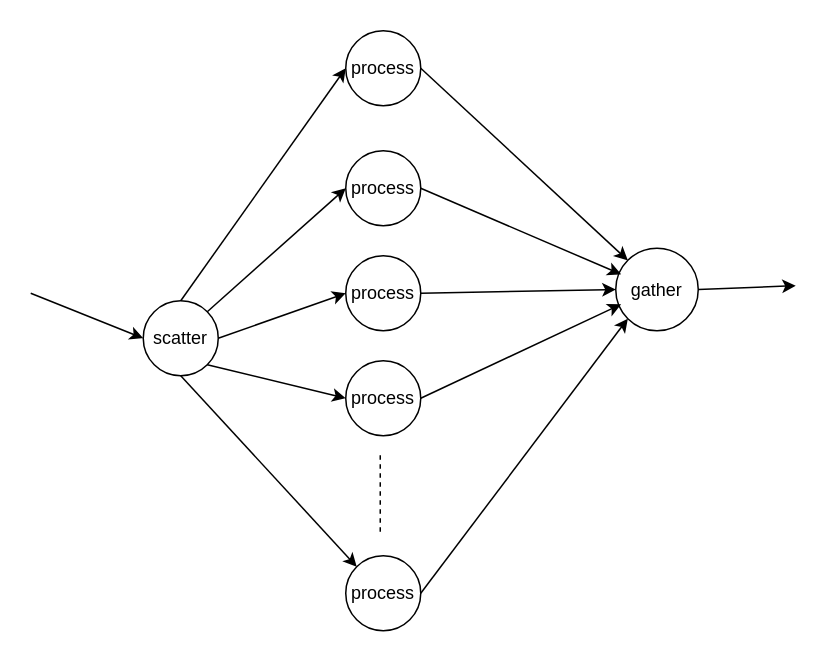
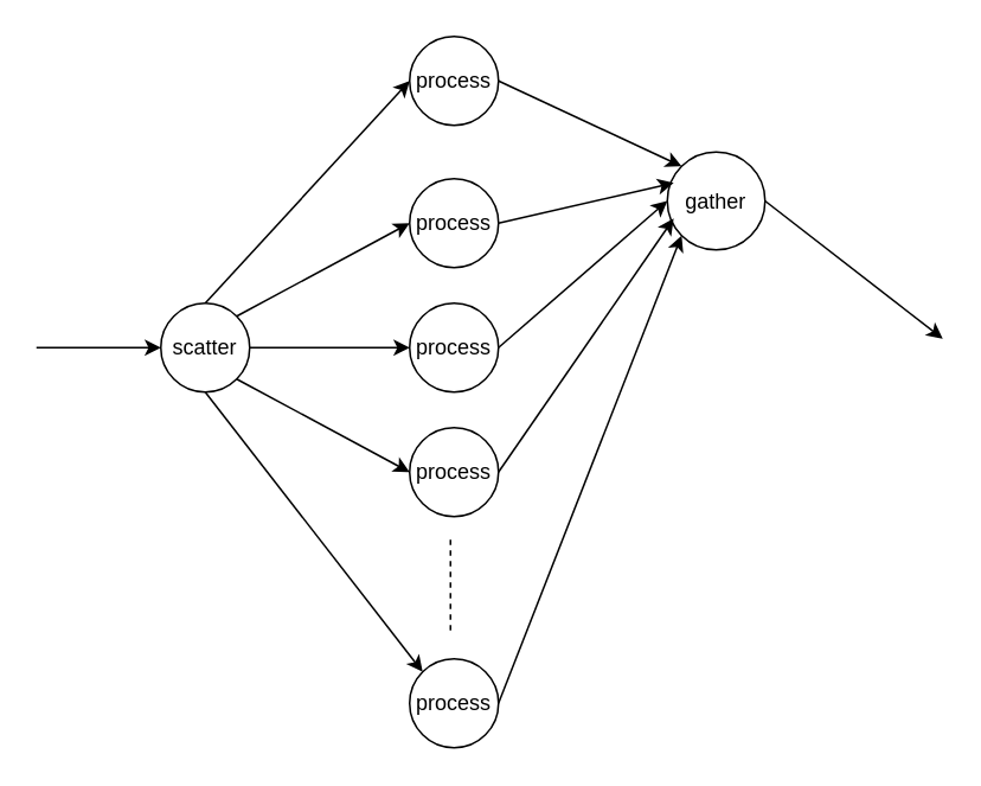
- <mxCell id="12" value="gather" style="ellipse;whiteSpace=wrap;html=1;aspect=fixed;" vertex="1" parent="1"><mxGeometry x="410" y="165" width="55" height="55" as="geometry" /></mxCell>
+ <mxCell id="12" value="gather" style="ellipse;whiteSpace=wrap;html=1;aspect=fixed;" vertex="1" parent="1"><mxGeometry x="375" y="85" width="55" height="55" as="geometry" /></mxCell>
- <mxCell id="2" value="scatter" style="ellipse;whiteSpace=wrap;html=1;aspect=fixed;" vertex="1" parent="1"><mxGeometry x="95" y="200" width="50" height="50" as="geometry" /></mxCell>
+ <mxCell id="2" value="scatter" style="ellipse;whiteSpace=wrap;html=1;aspect=fixed;" vertex="1" parent="1"><mxGeometry x="90" y="170" width="50" height="50" as="geometry" /></mxCell>
